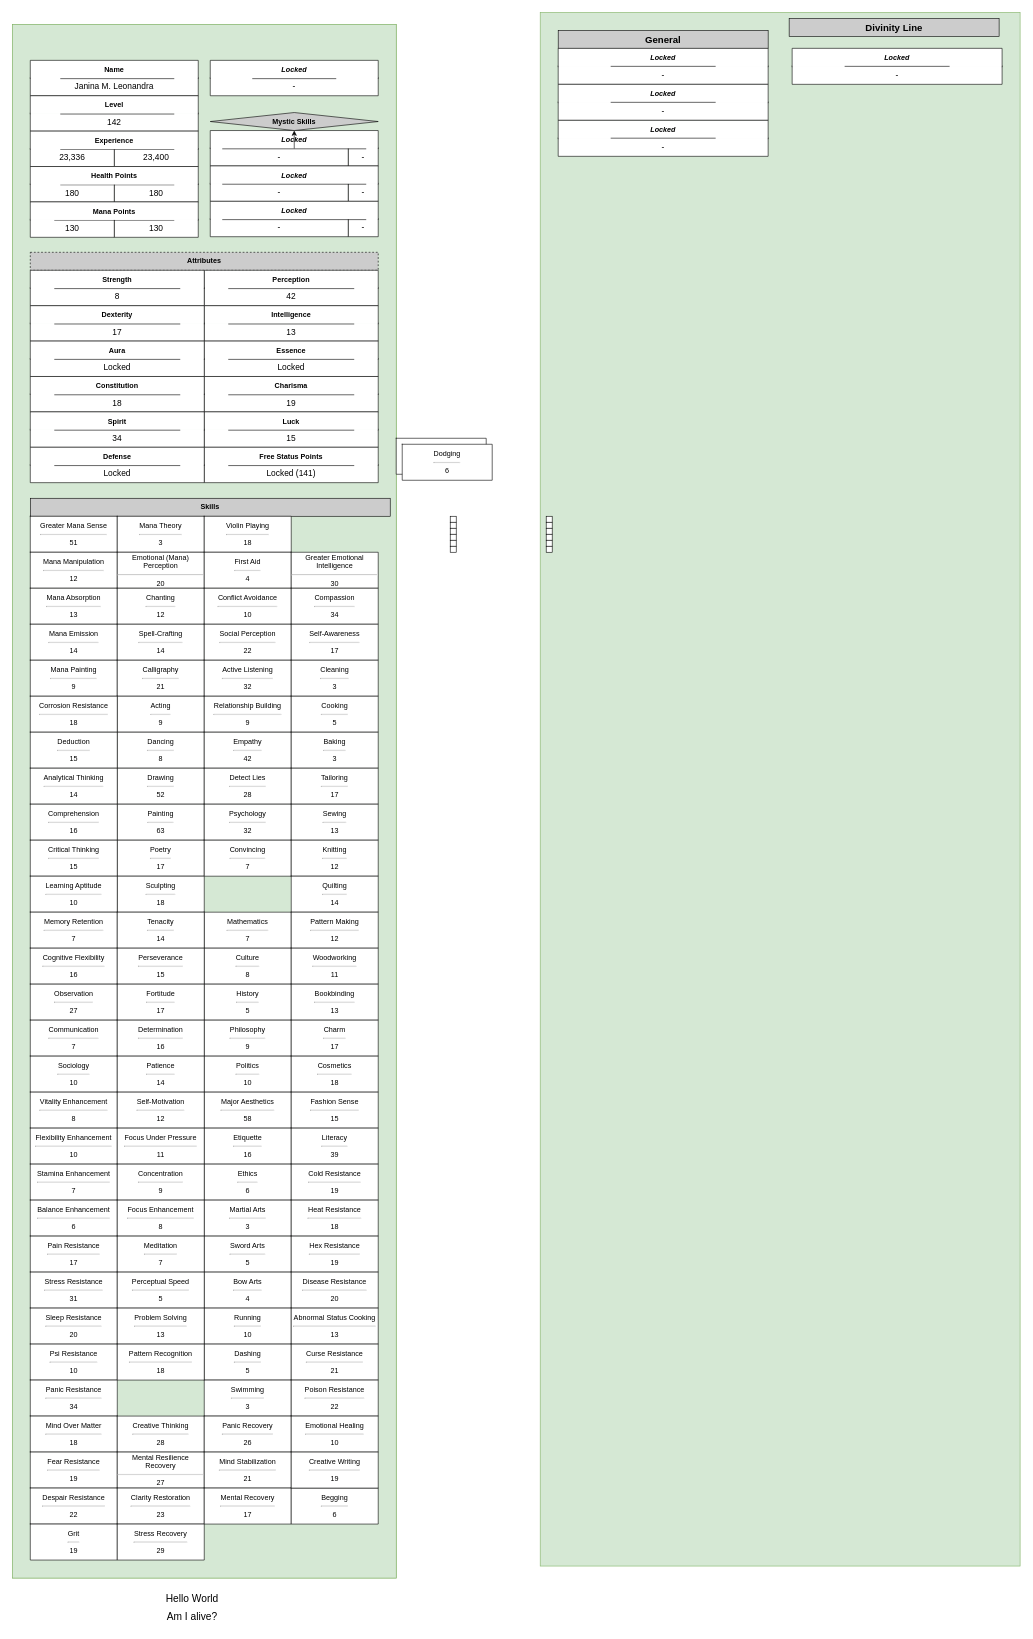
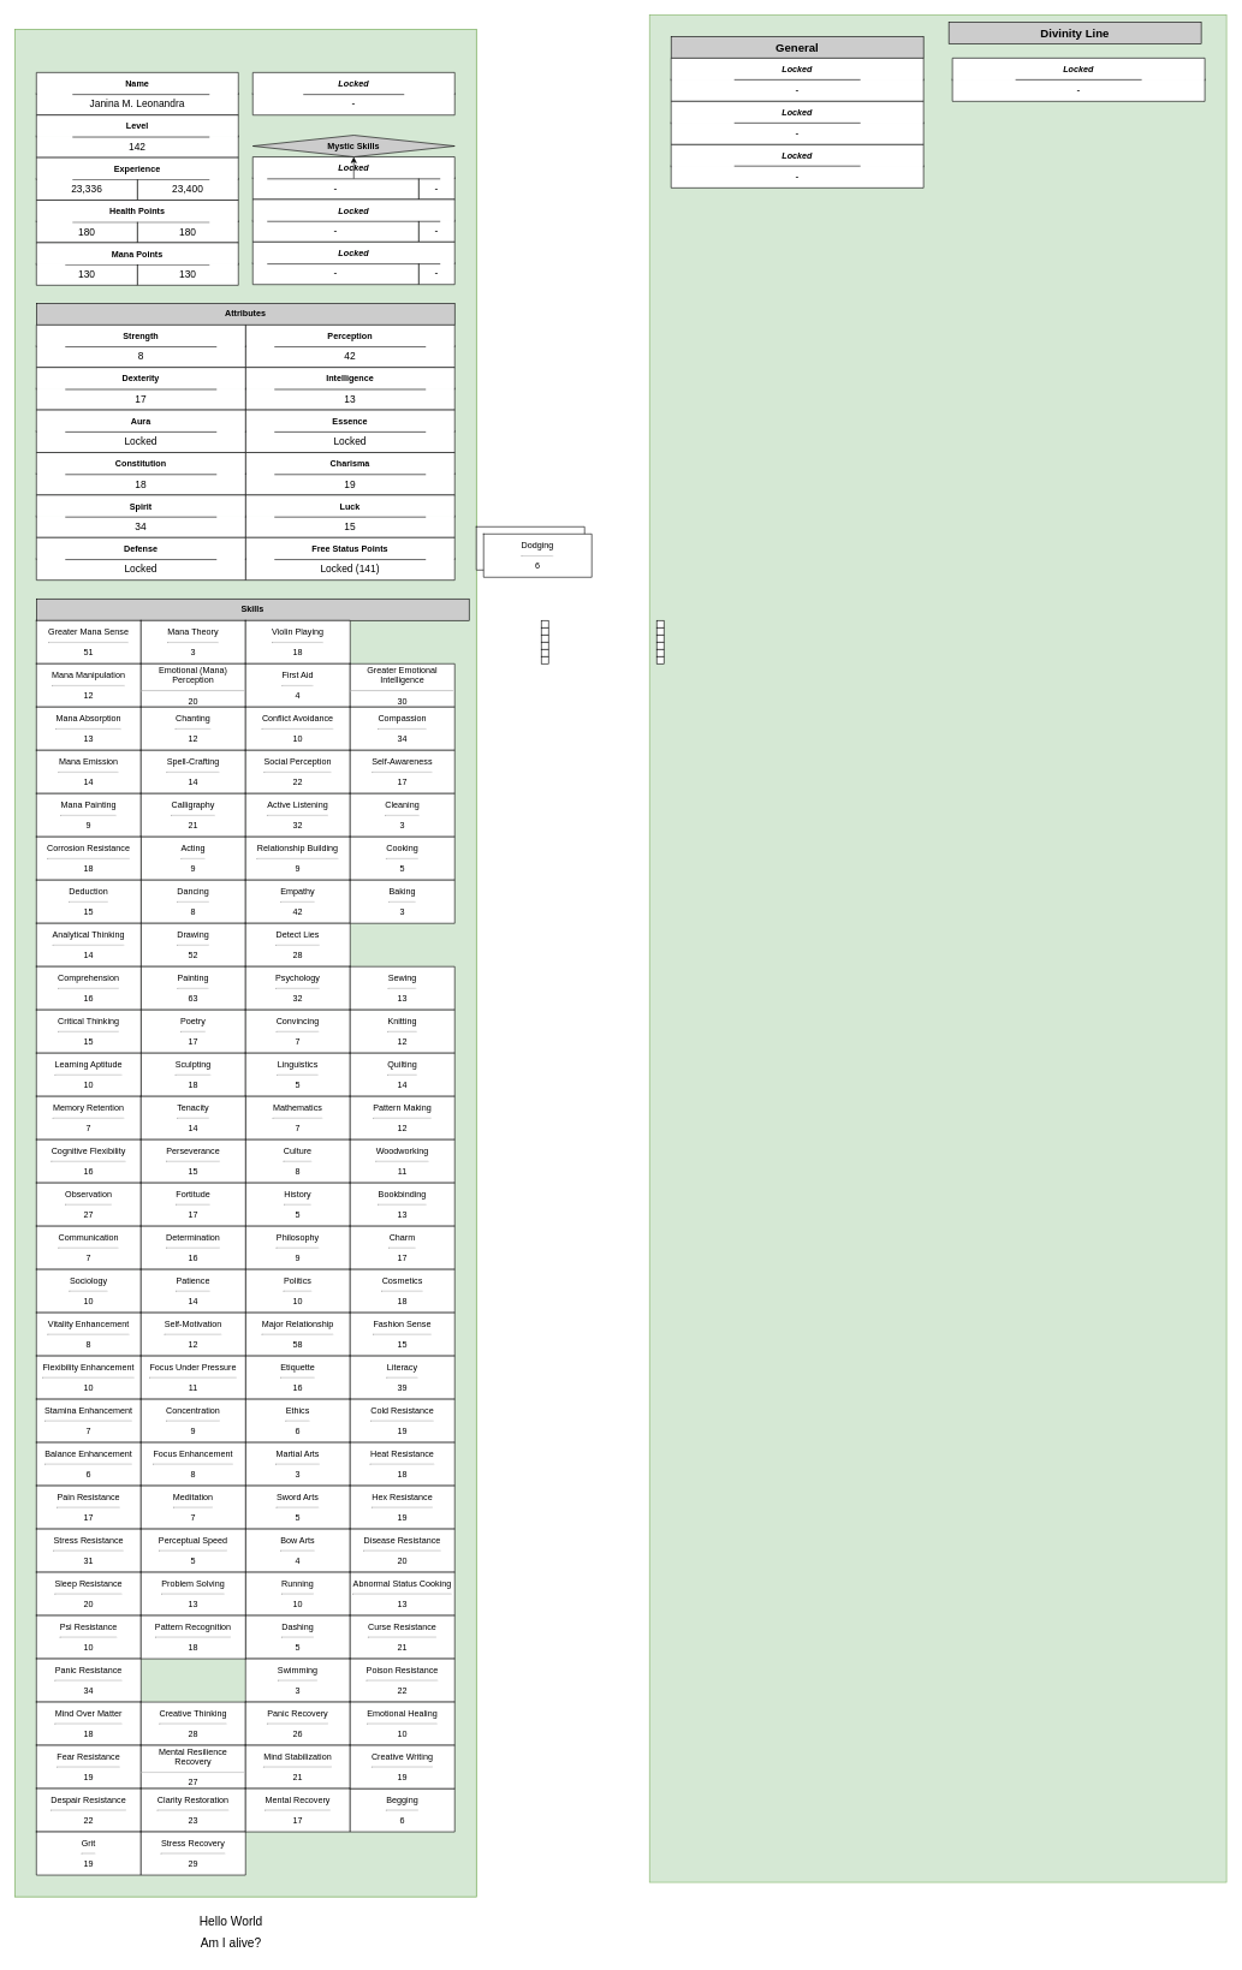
- <mxCell id="6" value="&lt;b&gt;Attributes&lt;/b&gt;" style="rounded=1;whiteSpace=wrap;html=1;fillColor=#CCCCCC;strokeColor=#000000;fontColor=#000000;arcSize=0;dashed=1;" parent="1" vertex="1"><mxGeometry x="50" y="420" width="580" height="30" as="geometry" /></mxCell>
+ <mxCell id="6" value="&lt;b&gt;Attributes&lt;/b&gt;" style="rounded=1;whiteSpace=wrap;html=1;fillColor=#CCCCCC;strokeColor=#000000;fontColor=#000000;arcSize=0;" parent="1" vertex="1"><mxGeometry x="50" y="420" width="580" height="30" as="geometry" /></mxCell>
- <mxCell id="128" value="Tailoring&lt;hr&gt;17" style="shape=partialRectangle;whiteSpace=wrap;html=1;shadow=0;comic=0;pointerEvents=1;strokeColor=#000000;strokeWidth=1;fontFamily=Helvetica;fontSize=12;fillColor=#FFFFFF;fontColor=#000000;" parent="1" vertex="1"><mxGeometry x="485" y="1280" width="145" height="60" as="geometry" /></mxCell>
+ <mxCell id="106" value="Linguistics&lt;hr&gt;5" style="shape=partialRectangle;whiteSpace=wrap;html=1;shadow=0;comic=0;pointerEvents=1;strokeColor=#000000;strokeWidth=1;fontFamily=Helvetica;fontSize=12;fillColor=#FFFFFF;fontColor=#000000;" parent="1" vertex="1"><mxGeometry x="340" y="1460" width="145" height="60" as="geometry" /></mxCell>
- <mxCell id="112" value="Major Aesthetics&lt;hr&gt;58" style="shape=partialRectangle;whiteSpace=wrap;html=1;shadow=0;comic=0;pointerEvents=1;strokeColor=#000000;strokeWidth=1;fontFamily=Helvetica;fontSize=12;fillColor=#FFFFFF;fontColor=#000000;" parent="1" vertex="1"><mxGeometry x="340" y="1820" width="145" height="60" as="geometry" /></mxCell>
+ <mxCell id="112" value="Major Relationship&lt;hr&gt;58" style="shape=partialRectangle;whiteSpace=wrap;html=1;shadow=0;comic=0;pointerEvents=1;strokeColor=#000000;strokeWidth=1;fontFamily=Helvetica;fontSize=12;fillColor=#FFFFFF;fontColor=#000000;" parent="1" vertex="1"><mxGeometry x="340" y="1820" width="145" height="60" as="geometry" /></mxCell>
